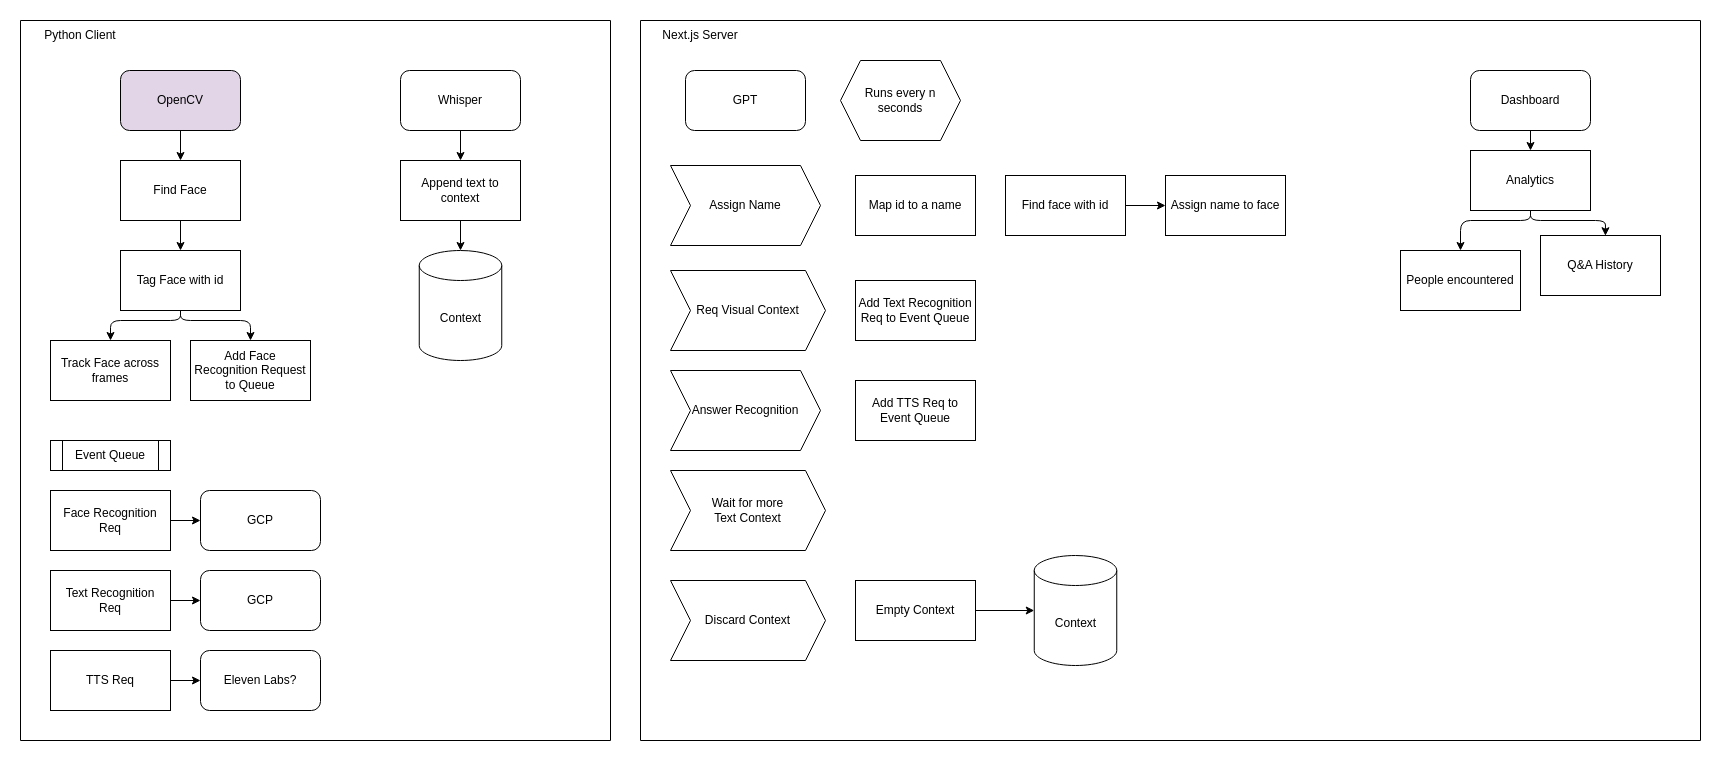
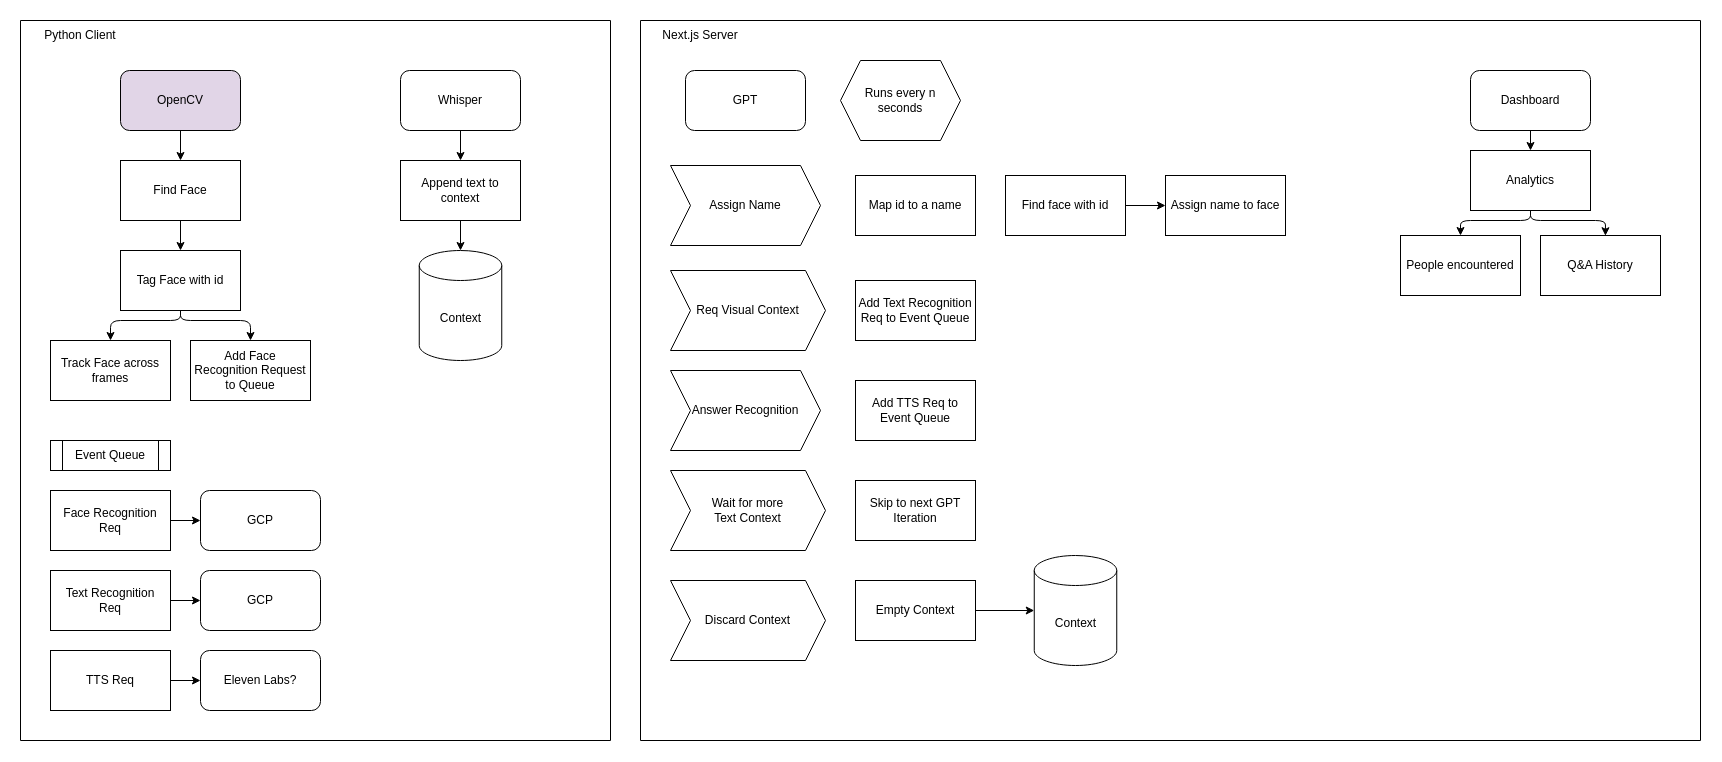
- <mxCell id="38" value="People encountered" style="rounded=0;whiteSpace=wrap;html=1;" vertex="1" parent="1"><mxGeometry x="1400" y="250" width="120" height="60" as="geometry" /></mxCell>
+ <mxCell id="38" value="People encountered" style="rounded=0;whiteSpace=wrap;html=1;" vertex="1" parent="1"><mxGeometry x="1400" y="235" width="120" height="60" as="geometry" /></mxCell>
+ <mxCell id="28" value="Skip to next GPT Iteration" style="rounded=0;whiteSpace=wrap;html=1;" vertex="1" parent="1"><mxGeometry x="855" y="480" width="120" height="60" as="geometry" /></mxCell>
